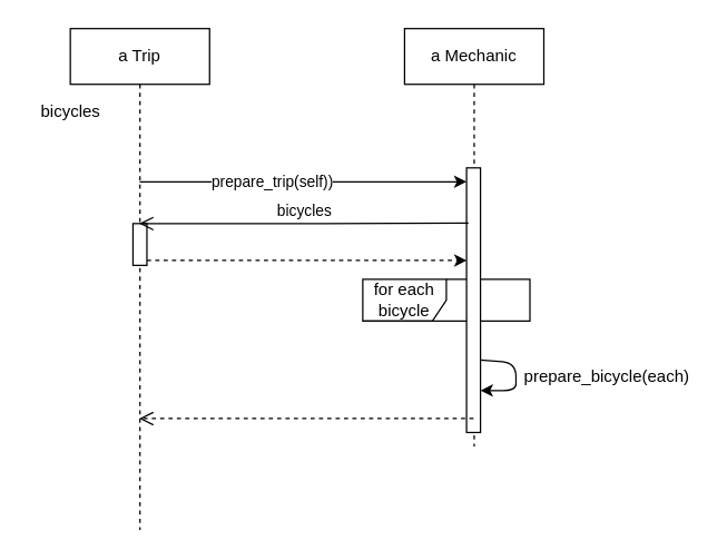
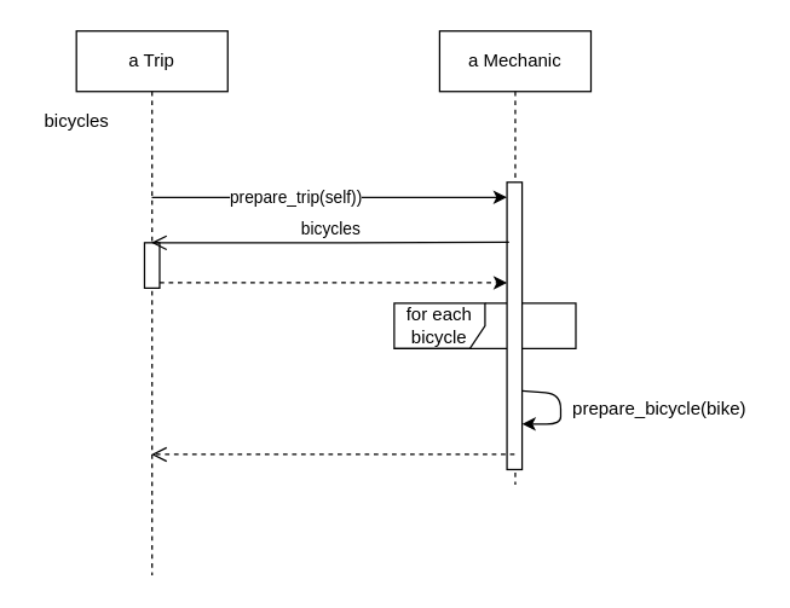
- <mxCell id="14" value="prepare_bicycle(each)" style="text;html=1;align=center;verticalAlign=middle;resizable=0;points=[];autosize=1;strokeColor=none;fillColor=none;" vertex="1" parent="1"><mxGeometry x="370" y="260" width="130" height="20" as="geometry" /></mxCell>
+ <mxCell id="14" value="prepare_bicycle(bike)" style="text;html=1;align=center;verticalAlign=middle;resizable=0;points=[];autosize=1;strokeColor=none;fillColor=none;" vertex="1" parent="1"><mxGeometry x="370" y="260" width="130" height="20" as="geometry" /></mxCell>
